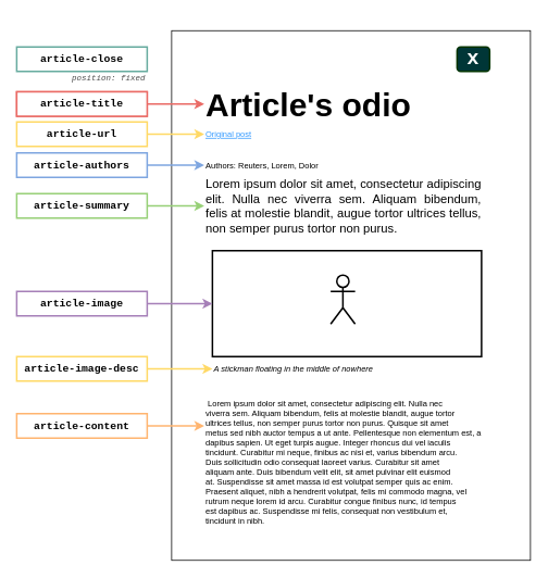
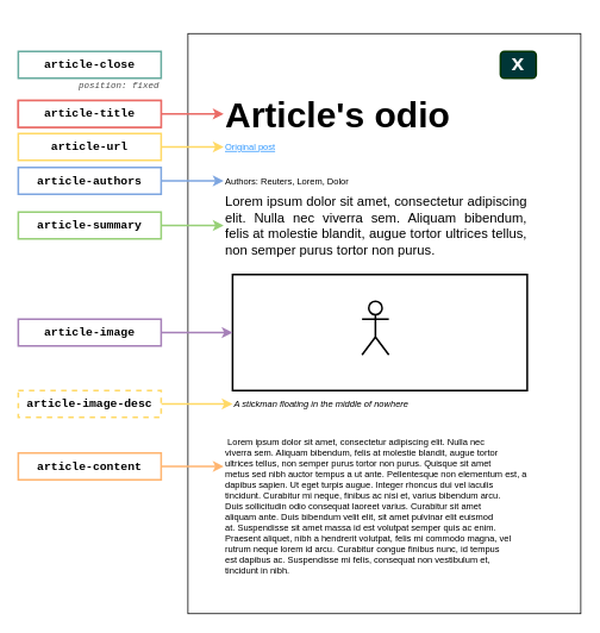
- <mxCell id="22" value="&lt;b&gt;&lt;font style=&quot;font-size: 13px;&quot; face=&quot;Courier New&quot;&gt;article-image-desc&lt;/font&gt;&lt;/b&gt;" style="rounded=0;whiteSpace=wrap;html=1;strokeColor=#FFD966;fontSize=10;fontColor=#000000;fillColor=#FFFFFF;strokeWidth=2;align=center;" parent="1" vertex="1"><mxGeometry x="20" y="420" width="160" height="30" as="geometry" /></mxCell>
+ <mxCell id="22" value="&lt;b&gt;&lt;font style=&quot;font-size: 13px;&quot; face=&quot;Courier New&quot;&gt;article-image-desc&lt;/font&gt;&lt;/b&gt;" style="rounded=0;whiteSpace=wrap;html=1;strokeColor=#FFD966;fontSize=10;fontColor=#000000;fillColor=#FFFFFF;strokeWidth=2;align=center;dashed=1;" parent="1" vertex="1"><mxGeometry x="20" y="420" width="160" height="30" as="geometry" /></mxCell>
